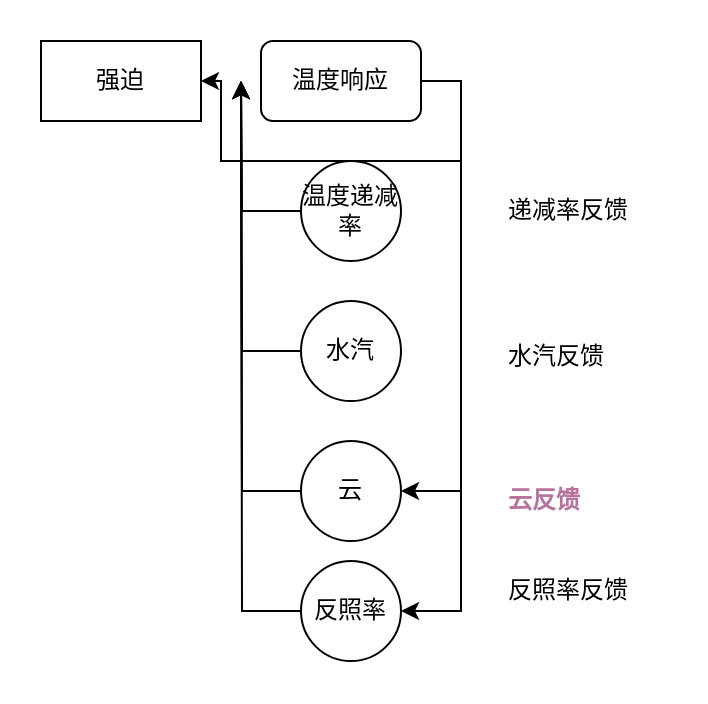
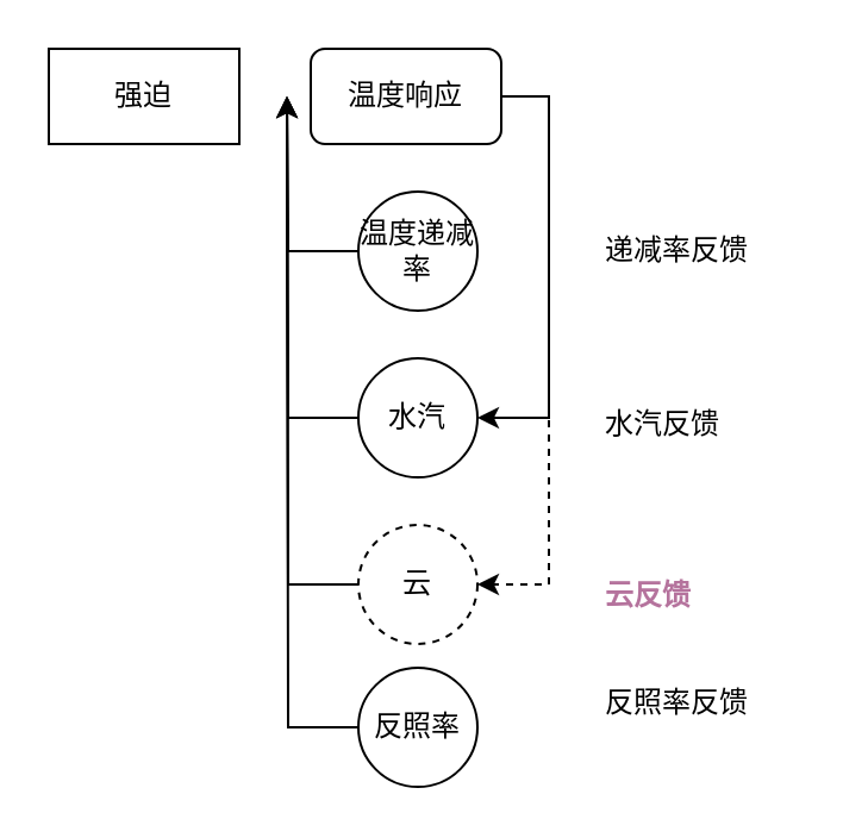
- <mxCell id="3" style="edgeStyle=orthogonalEdgeStyle;rounded=0;orthogonalLoop=1;jettySize=auto;html=1;exitX=1;exitY=0.5;exitDx=0;exitDy=0;endArrow=classic;endFill=1;" parent="1" source="6" target="2" edge="1"><mxGeometry relative="1" as="geometry" /></mxCell>
+ <mxCell id="3" style="edgeStyle=orthogonalEdgeStyle;rounded=0;orthogonalLoop=1;jettySize=auto;html=1;exitX=1;exitY=0.5;exitDx=0;exitDy=0;entryX=1;entryY=0.5;entryDx=0;entryDy=0;endArrow=classic;endFill=1;" parent="1" source="6" target="8" edge="1"><mxGeometry relative="1" as="geometry" /></mxCell>
- <mxCell id="10" value="云" style="ellipse;whiteSpace=wrap;html=1;aspect=fixed;" parent="1" vertex="1"><mxGeometry x="150" y="220" width="50" height="50" as="geometry" /></mxCell>
+ <mxCell id="10" value="云" style="ellipse;whiteSpace=wrap;html=1;aspect=fixed;dashed=1;" parent="1" vertex="1"><mxGeometry x="150" y="220" width="50" height="50" as="geometry" /></mxCell>
- <mxCell id="4" style="edgeStyle=orthogonalEdgeStyle;rounded=0;orthogonalLoop=1;jettySize=auto;html=1;exitX=1;exitY=0.5;exitDx=0;exitDy=0;entryX=1;entryY=0.5;entryDx=0;entryDy=0;endArrow=classic;endFill=1;" parent="1" source="6" target="10" edge="1"><mxGeometry relative="1" as="geometry" /></mxCell>
+ <mxCell id="4" style="edgeStyle=orthogonalEdgeStyle;rounded=0;orthogonalLoop=1;jettySize=auto;html=1;exitX=1;exitY=0.5;exitDx=0;exitDy=0;entryX=1;entryY=0.5;entryDx=0;entryDy=0;endArrow=classic;endFill=1;dashed=1;" parent="1" source="6" target="10" edge="1"><mxGeometry relative="1" as="geometry" /></mxCell>
- <mxCell id="5" style="edgeStyle=orthogonalEdgeStyle;rounded=0;orthogonalLoop=1;jettySize=auto;html=1;exitX=1;exitY=0.5;exitDx=0;exitDy=0;entryX=1;entryY=0.5;entryDx=0;entryDy=0;endArrow=classic;endFill=1;" parent="1" source="6" target="12" edge="1"><mxGeometry relative="1" as="geometry" /></mxCell>
